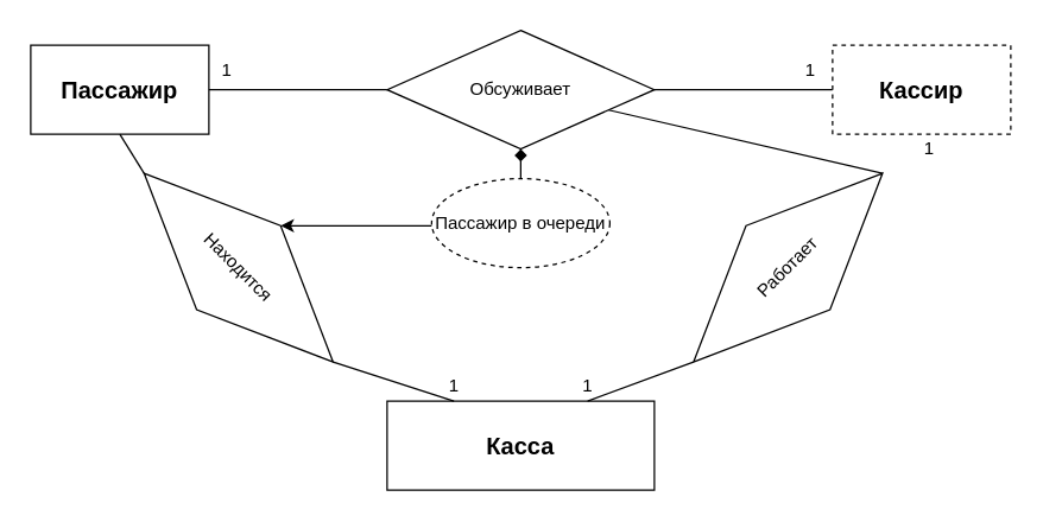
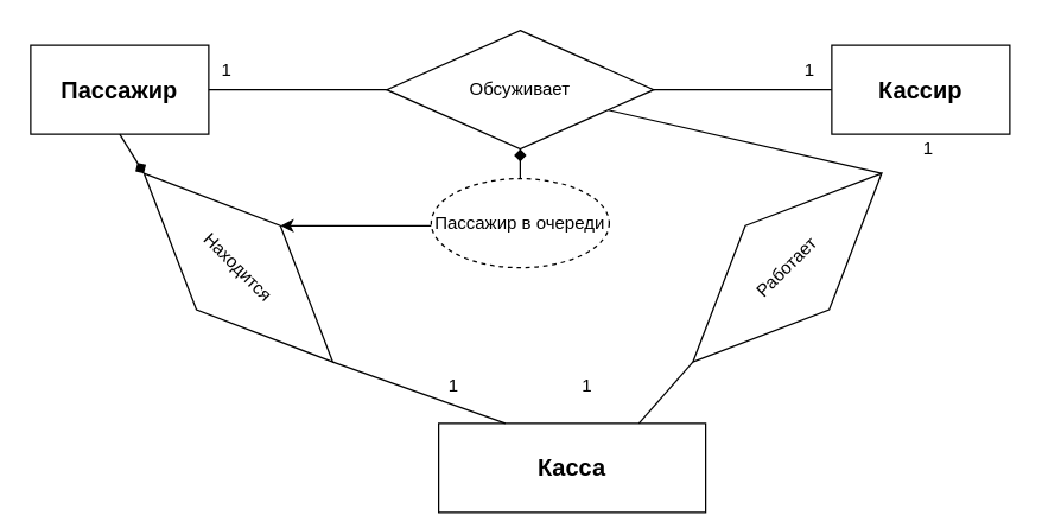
- <mxCell id="5" value="&lt;font style=&quot;font-size: 16px&quot;&gt;&lt;b&gt;Кассир&lt;/b&gt;&lt;/font&gt;" style="rounded=0;whiteSpace=wrap;html=1;dashed=1;" parent="1" vertex="1"><mxGeometry x="560" y="30" width="120" height="60" as="geometry" /></mxCell>
+ <mxCell id="5" value="&lt;font style=&quot;font-size: 16px&quot;&gt;&lt;b&gt;Кассир&lt;/b&gt;&lt;/font&gt;" style="rounded=0;whiteSpace=wrap;html=1;" parent="1" vertex="1"><mxGeometry x="560" y="30" width="120" height="60" as="geometry" /></mxCell>
- <mxCell id="16" value="" style="endArrow=none;html=1;entryX=0;entryY=0.5;entryDx=0;entryDy=0;exitX=0.5;exitY=1;exitDx=0;exitDy=0;" parent="1" source="2" target="12" edge="1"><mxGeometry width="50" height="50" relative="1" as="geometry"><mxPoint x="70" y="110" as="sourcePoint" /><mxPoint x="60" y="140" as="targetPoint" /></mxGeometry></mxCell>
+ <mxCell id="16" value="" style="endArrow=diamond;html=1;entryX=0;entryY=0.5;entryDx=0;entryDy=0;exitX=0.5;exitY=1;exitDx=0;exitDy=0;" parent="1" source="2" target="12" edge="1"><mxGeometry width="50" height="50" relative="1" as="geometry"><mxPoint x="70" y="110" as="sourcePoint" /><mxPoint x="60" y="140" as="targetPoint" /></mxGeometry></mxCell>
- <mxCell id="6" value="&lt;span style=&quot;font-size: 16px&quot;&gt;&lt;b&gt;Касса&lt;/b&gt;&lt;/span&gt;" style="rounded=0;whiteSpace=wrap;html=1;" parent="1" vertex="1"><mxGeometry x="260" y="270" width="180" height="60" as="geometry" /></mxCell>
+ <mxCell id="6" value="&lt;span style=&quot;font-size: 16px&quot;&gt;&lt;b&gt;Касса&lt;/b&gt;&lt;/span&gt;" style="rounded=0;whiteSpace=wrap;html=1;" parent="1" vertex="1"><mxGeometry x="295" y="285" width="180" height="60" as="geometry" /></mxCell>
